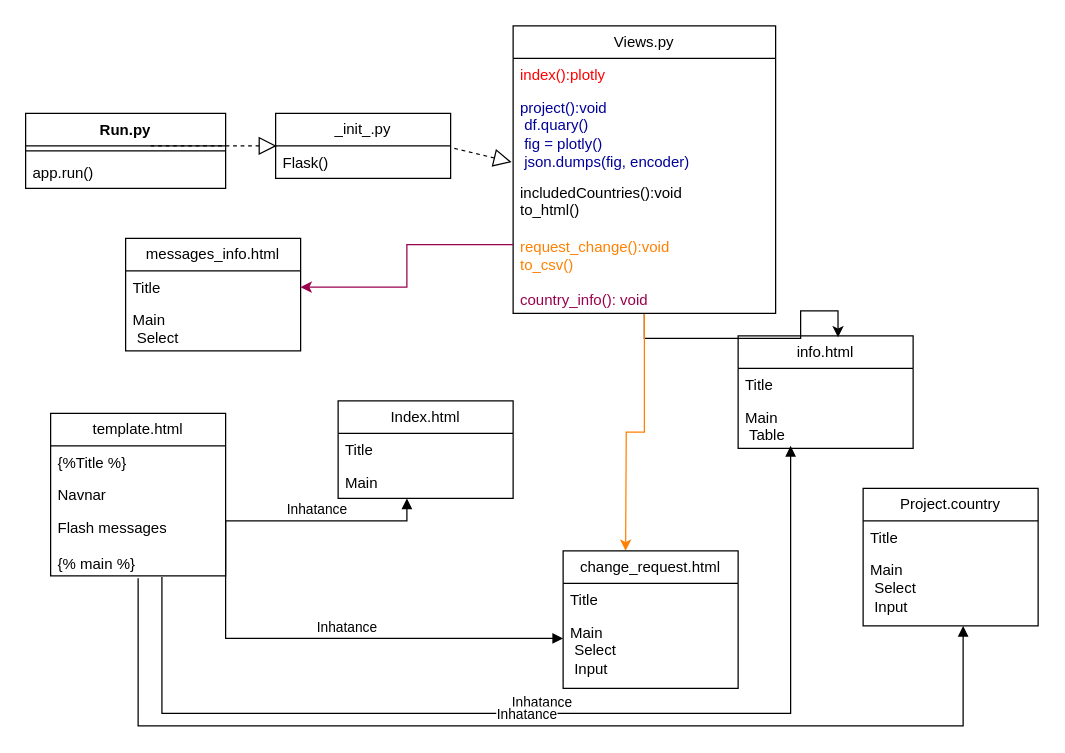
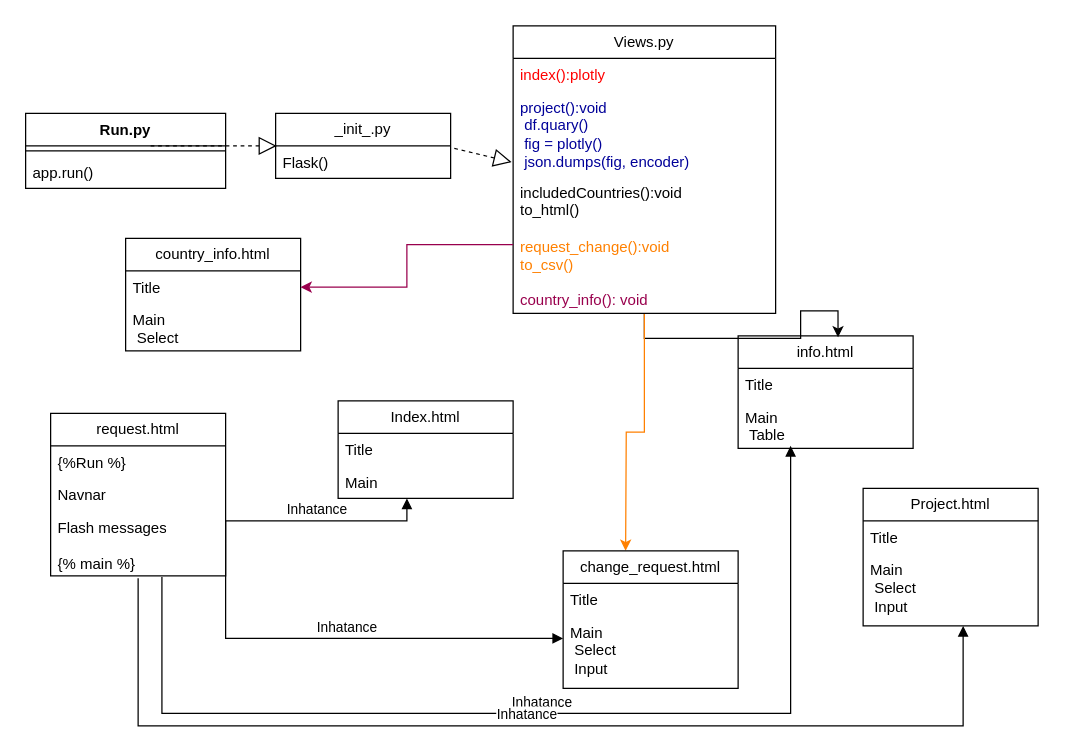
- <mxCell id="27" value="messages_info.html" style="swimlane;fontStyle=0;childLayout=stackLayout;horizontal=1;startSize=26;fillColor=none;horizontalStack=0;resizeParent=1;resizeParentMax=0;resizeLast=0;collapsible=1;marginBottom=0;whiteSpace=wrap;html=1;" vertex="1" parent="1"><mxGeometry x="100" y="190" width="140" height="90" as="geometry" /></mxCell>
+ <mxCell id="27" value="country_info.html" style="swimlane;fontStyle=0;childLayout=stackLayout;horizontal=1;startSize=26;fillColor=none;horizontalStack=0;resizeParent=1;resizeParentMax=0;resizeLast=0;collapsible=1;marginBottom=0;whiteSpace=wrap;html=1;" vertex="1" parent="1"><mxGeometry x="100" y="190" width="140" height="90" as="geometry" /></mxCell>
- <mxCell id="31" value="template.html" style="swimlane;fontStyle=0;childLayout=stackLayout;horizontal=1;startSize=26;fillColor=none;horizontalStack=0;resizeParent=1;resizeParentMax=0;resizeLast=0;collapsible=1;marginBottom=0;whiteSpace=wrap;html=1;" vertex="1" parent="1"><mxGeometry x="40" y="330" width="140" height="130" as="geometry" /></mxCell>
+ <mxCell id="31" value="request.html" style="swimlane;fontStyle=0;childLayout=stackLayout;horizontal=1;startSize=26;fillColor=none;horizontalStack=0;resizeParent=1;resizeParentMax=0;resizeLast=0;collapsible=1;marginBottom=0;whiteSpace=wrap;html=1;" vertex="1" parent="1"><mxGeometry x="40" y="330" width="140" height="130" as="geometry" /></mxCell>
- <mxCell id="32" value="{%Title %}" style="text;strokeColor=none;fillColor=none;align=left;verticalAlign=top;spacingLeft=4;spacingRight=4;overflow=hidden;rotatable=0;points=[[0,0.5],[1,0.5]];portConstraint=eastwest;whiteSpace=wrap;html=1;" vertex="1" parent="31"><mxGeometry y="26" width="140" height="26" as="geometry" /></mxCell>
+ <mxCell id="32" value="{%Run %}" style="text;strokeColor=none;fillColor=none;align=left;verticalAlign=top;spacingLeft=4;spacingRight=4;overflow=hidden;rotatable=0;points=[[0,0.5],[1,0.5]];portConstraint=eastwest;whiteSpace=wrap;html=1;" vertex="1" parent="31"><mxGeometry y="26" width="140" height="26" as="geometry" /></mxCell>
- <mxCell id="21" value="Project.country" style="swimlane;fontStyle=0;childLayout=stackLayout;horizontal=1;startSize=26;fillColor=none;horizontalStack=0;resizeParent=1;resizeParentMax=0;resizeLast=0;collapsible=1;marginBottom=0;whiteSpace=wrap;html=1;" parent="1" vertex="1"><mxGeometry x="690" y="390" width="140" height="110" as="geometry" /></mxCell>
+ <mxCell id="21" value="Project.html" style="swimlane;fontStyle=0;childLayout=stackLayout;horizontal=1;startSize=26;fillColor=none;horizontalStack=0;resizeParent=1;resizeParentMax=0;resizeLast=0;collapsible=1;marginBottom=0;whiteSpace=wrap;html=1;" parent="1" vertex="1"><mxGeometry x="690" y="390" width="140" height="110" as="geometry" /></mxCell>
